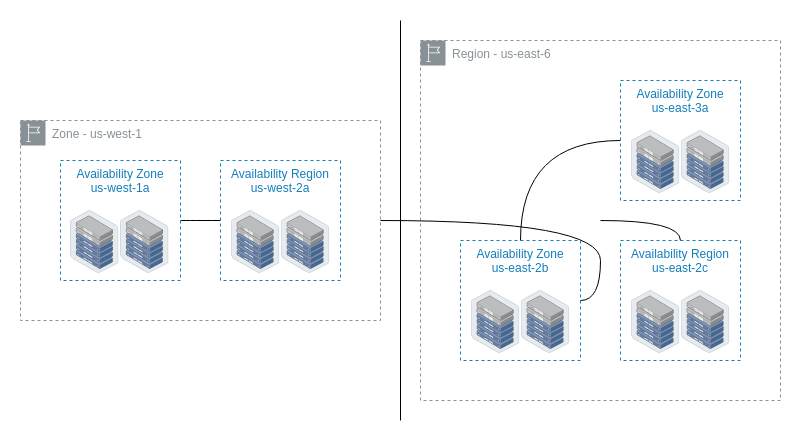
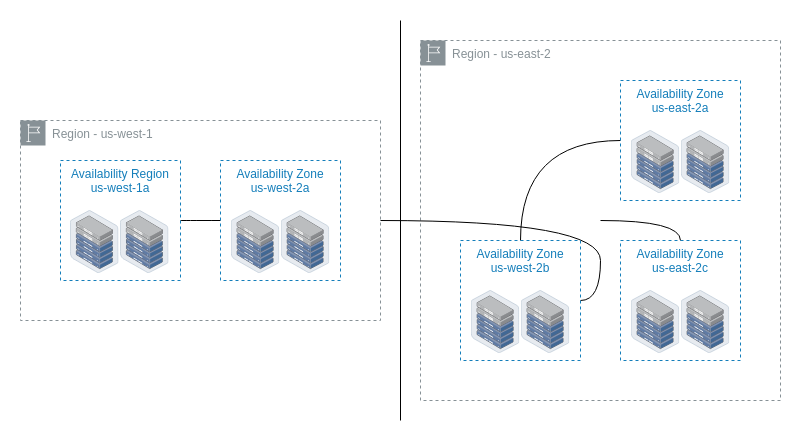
- <mxCell id="2" value="&lt;div&gt;Region - us-east-6&lt;/div&gt;" style="sketch=0;outlineConnect=0;gradientColor=none;html=1;whiteSpace=wrap;fontSize=12;fontStyle=0;shape=mxgraph.aws4.group;grIcon=mxgraph.aws4.group_region;strokeColor=#879196;fillColor=none;verticalAlign=top;align=left;spacingLeft=30;fontColor=#879196;dashed=1;" parent="1" vertex="1"><mxGeometry x="420" y="40" width="360" height="360" as="geometry" /></mxCell>
+ <mxCell id="2" value="&lt;div&gt;Region - us-east-2&lt;/div&gt;" style="sketch=0;outlineConnect=0;gradientColor=none;html=1;whiteSpace=wrap;fontSize=12;fontStyle=0;shape=mxgraph.aws4.group;grIcon=mxgraph.aws4.group_region;strokeColor=#879196;fillColor=none;verticalAlign=top;align=left;spacingLeft=30;fontColor=#879196;dashed=1;" parent="1" vertex="1"><mxGeometry x="420" y="40" width="360" height="360" as="geometry" /></mxCell>
- <mxCell id="8" value="Availability Zone&#10;us-east-3a&#10;" style="fillColor=none;strokeColor=#147EBA;dashed=1;verticalAlign=top;fontStyle=0;fontColor=#147EBA;" parent="1" vertex="1"><mxGeometry x="620" y="80" width="120" height="120" as="geometry" /></mxCell>
+ <mxCell id="8" value="Availability Zone&#10;us-east-2a&#10;" style="fillColor=none;strokeColor=#147EBA;dashed=1;verticalAlign=top;fontStyle=0;fontColor=#147EBA;" parent="1" vertex="1"><mxGeometry x="620" y="80" width="120" height="120" as="geometry" /></mxCell>
- <mxCell id="9" value="&lt;div&gt;Zone - us-west-1&lt;/div&gt;" style="sketch=0;outlineConnect=0;gradientColor=none;html=1;whiteSpace=wrap;fontSize=12;fontStyle=0;shape=mxgraph.aws4.group;grIcon=mxgraph.aws4.group_region;strokeColor=#879196;fillColor=none;verticalAlign=top;align=left;spacingLeft=30;fontColor=#879196;dashed=1;" parent="1" vertex="1"><mxGeometry x="20" y="120" width="360" height="200" as="geometry" /></mxCell>
+ <mxCell id="9" value="&lt;div&gt;Region - us-west-1&lt;/div&gt;" style="sketch=0;outlineConnect=0;gradientColor=none;html=1;whiteSpace=wrap;fontSize=12;fontStyle=0;shape=mxgraph.aws4.group;grIcon=mxgraph.aws4.group_region;strokeColor=#879196;fillColor=none;verticalAlign=top;align=left;spacingLeft=30;fontColor=#879196;dashed=1;" parent="1" vertex="1"><mxGeometry x="20" y="120" width="360" height="200" as="geometry" /></mxCell>
- <mxCell id="11" value="Availability Zone&#10;us-west-1a&#10;" style="fillColor=none;strokeColor=#147EBA;dashed=1;verticalAlign=top;fontStyle=0;fontColor=#147EBA;" parent="1" vertex="1"><mxGeometry x="60" y="160" width="120" height="120" as="geometry" /></mxCell>
+ <mxCell id="11" value="Availability Region&#10;us-west-1a&#10;" style="fillColor=none;strokeColor=#147EBA;dashed=1;verticalAlign=top;fontStyle=0;fontColor=#147EBA;" parent="1" vertex="1"><mxGeometry x="60" y="160" width="120" height="120" as="geometry" /></mxCell>
- <mxCell id="12" value="Availability Region&#10;us-west-2a&#10;" style="fillColor=none;strokeColor=#147EBA;dashed=1;verticalAlign=top;fontStyle=0;fontColor=#147EBA;" parent="1" vertex="1"><mxGeometry x="220" y="160" width="120" height="120" as="geometry" /></mxCell>
+ <mxCell id="12" value="Availability Zone&#10;us-west-2a&#10;" style="fillColor=none;strokeColor=#147EBA;dashed=1;verticalAlign=top;fontStyle=0;fontColor=#147EBA;" parent="1" vertex="1"><mxGeometry x="220" y="160" width="120" height="120" as="geometry" /></mxCell>
- <mxCell id="5" value="Availability Zone&#10;us-east-2b&#10;" style="fillColor=none;strokeColor=#147EBA;dashed=1;verticalAlign=top;fontStyle=0;fontColor=#147EBA;" parent="1" vertex="1"><mxGeometry x="460" y="240" width="120" height="120" as="geometry" /></mxCell>
+ <mxCell id="5" value="Availability Zone&#10;us-west-2b&#10;" style="fillColor=none;strokeColor=#147EBA;dashed=1;verticalAlign=top;fontStyle=0;fontColor=#147EBA;" parent="1" vertex="1"><mxGeometry x="460" y="240" width="120" height="120" as="geometry" /></mxCell>
- <mxCell id="7" value="Availability Region&#10;us-east-2c&#10;" style="fillColor=none;strokeColor=#147EBA;dashed=1;verticalAlign=top;fontStyle=0;fontColor=#147EBA;" parent="1" vertex="1"><mxGeometry x="620" y="240" width="120" height="120" as="geometry" /></mxCell>
+ <mxCell id="7" value="Availability Zone&#10;us-east-2c&#10;" style="fillColor=none;strokeColor=#147EBA;dashed=1;verticalAlign=top;fontStyle=0;fontColor=#147EBA;" parent="1" vertex="1"><mxGeometry x="620" y="240" width="120" height="120" as="geometry" /></mxCell>
